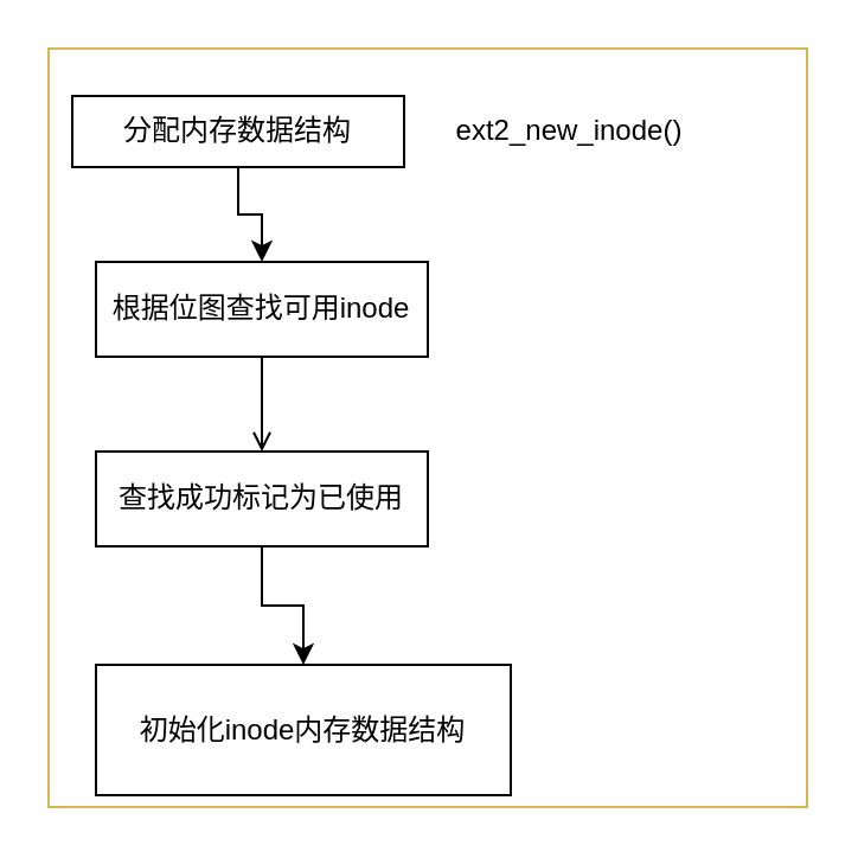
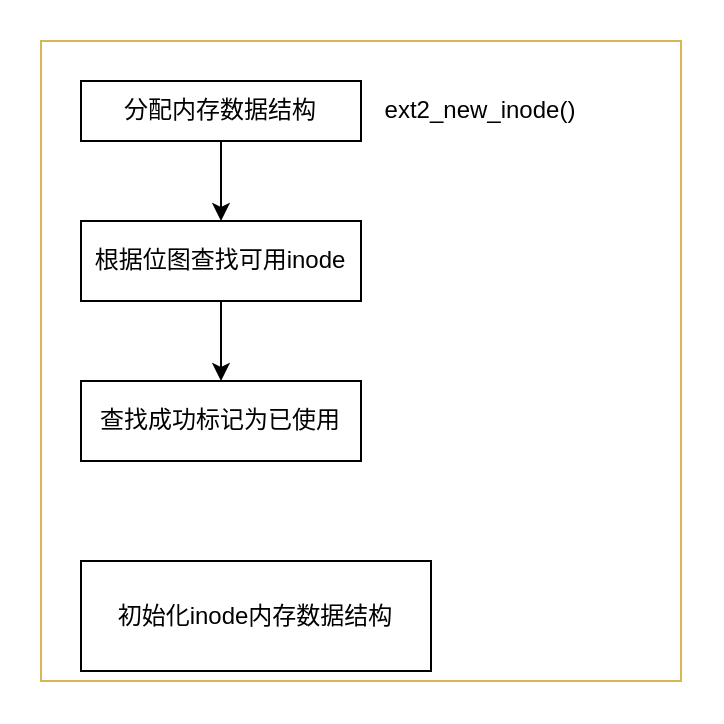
- <mxCell id="4" value="分配内存数据结构" style="rounded=0;whiteSpace=wrap;html=1;" vertex="1" parent="1"><mxGeometry x="30" y="40" width="140" height="30" as="geometry" /></mxCell>
+ <mxCell id="4" value="分配内存数据结构" style="rounded=0;whiteSpace=wrap;html=1;" vertex="1" parent="1"><mxGeometry x="40" y="40" width="140" height="30" as="geometry" /></mxCell>
- <mxCell id="6" value="" style="edgeStyle=orthogonalEdgeStyle;rounded=0;orthogonalLoop=1;jettySize=auto;html=1;endArrow=open;" edge="1" parent="1" source="7" target="9"><mxGeometry relative="1" as="geometry" /></mxCell>
+ <mxCell id="6" value="" style="edgeStyle=orthogonalEdgeStyle;rounded=0;orthogonalLoop=1;jettySize=auto;html=1;" edge="1" parent="1" source="7" target="9"><mxGeometry relative="1" as="geometry" /></mxCell>
- <mxCell id="8" value="" style="edgeStyle=orthogonalEdgeStyle;rounded=0;orthogonalLoop=1;jettySize=auto;html=1;" edge="1" parent="1" source="9" target="10"><mxGeometry relative="1" as="geometry" /></mxCell>
